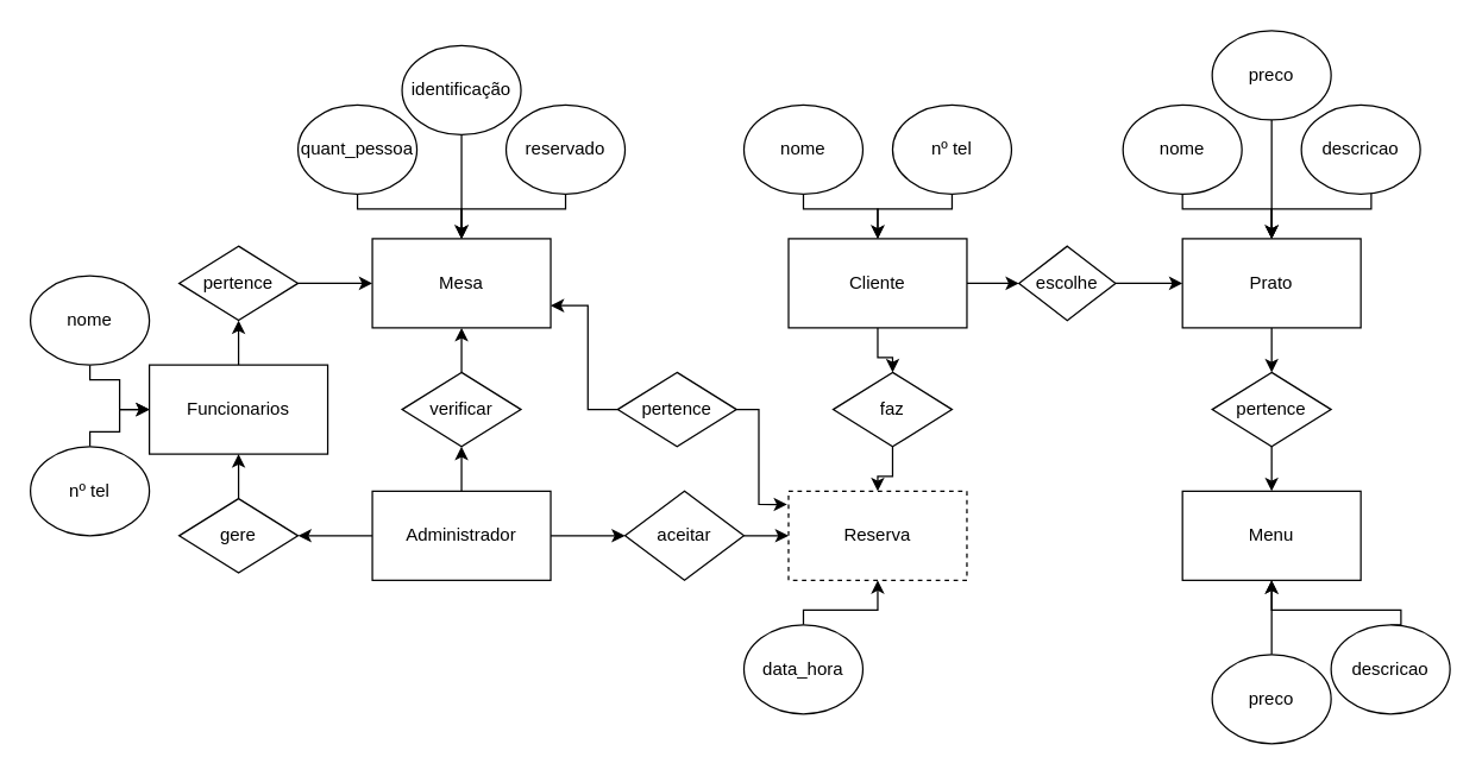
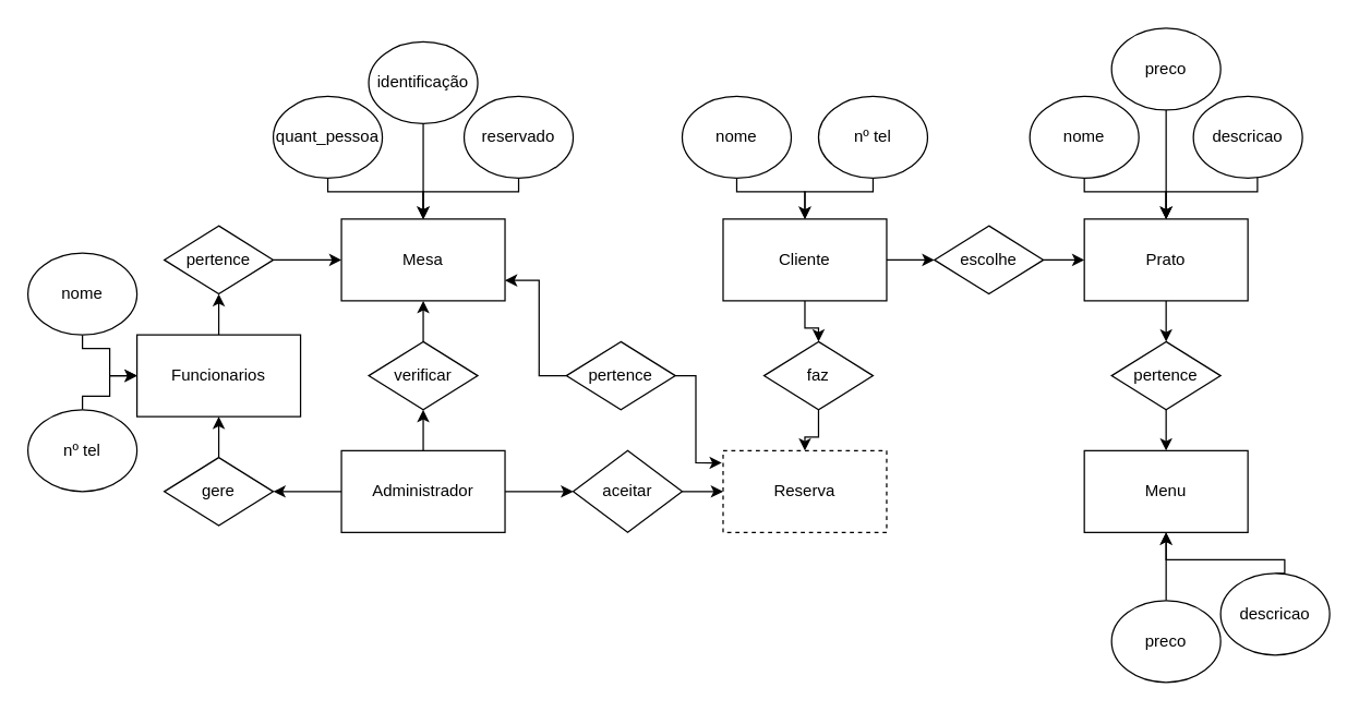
- <mxCell id="48" value="escolhe" style="rhombus;whiteSpace=wrap;html=1;" vertex="1" parent="1"><mxGeometry x="685" y="165" width="65" height="50" as="geometry" /></mxCell>
+ <mxCell id="48" value="escolhe" style="rhombus;whiteSpace=wrap;html=1;" vertex="1" parent="1"><mxGeometry x="685" y="165" width="80" height="50" as="geometry" /></mxCell>
- <mxCell id="17" style="edgeStyle=orthogonalEdgeStyle;rounded=0;orthogonalLoop=1;jettySize=auto;html=1;" edge="1" parent="1" source="18" target="16"><mxGeometry relative="1" as="geometry"><Array as="points"><mxPoint x="540" y="410" /><mxPoint x="590" y="410" /></Array></mxGeometry></mxCell>
- <mxCell id="18" value="data_hora" style="ellipse;whiteSpace=wrap;html=1;" vertex="1" parent="1"><mxGeometry x="500" y="420" width="80" height="60" as="geometry" /></mxCell>
